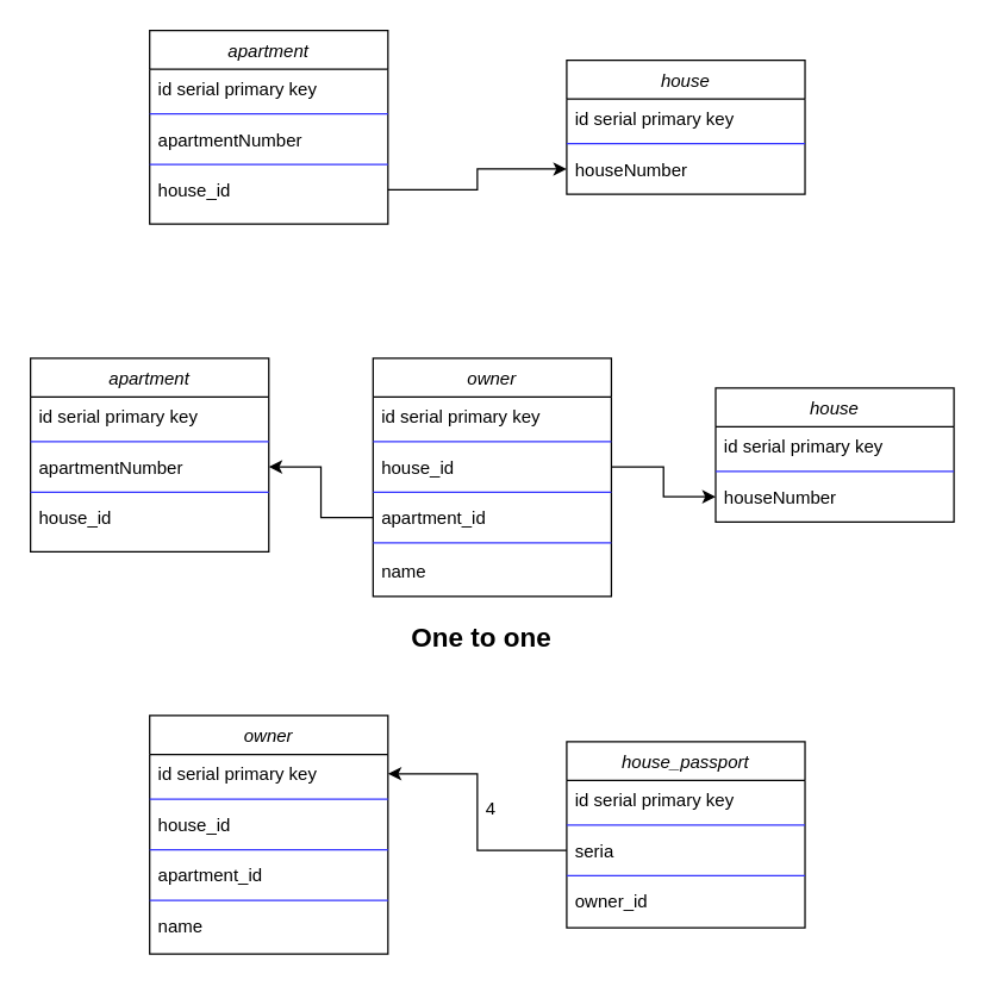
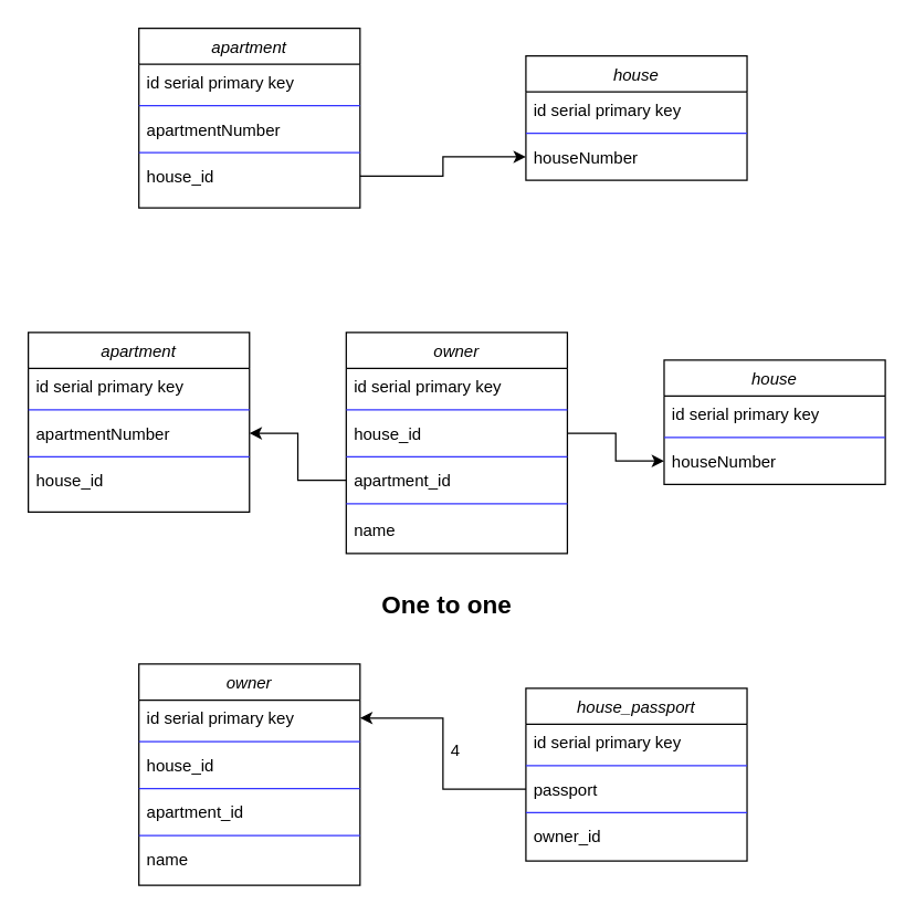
- <mxCell id="23" value="One to one&#10;" style="text;align=left;verticalAlign=top;spacingLeft=4;spacingRight=4;overflow=hidden;rotatable=0;points=[[0,0.5],[1,0.5]];portConstraint=eastwest;rounded=0;shadow=0;html=0;fontSize=18;fontStyle=1" vertex="1" parent="1"><mxGeometry x="270" y="410" width="160" height="26" as="geometry" /></mxCell>
+ <mxCell id="23" value="One to one&#10;" style="text;align=left;verticalAlign=top;spacingLeft=4;spacingRight=4;overflow=hidden;rotatable=0;points=[[0,0.5],[1,0.5]];portConstraint=eastwest;rounded=0;shadow=0;html=0;fontSize=18;fontStyle=1" vertex="1" parent="1"><mxGeometry x="270" y="420" width="160" height="26" as="geometry" /></mxCell>
- <mxCell id="20" value="seria" style="text;align=left;verticalAlign=top;spacingLeft=4;spacingRight=4;overflow=hidden;rotatable=0;points=[[0,0.5],[1,0.5]];portConstraint=eastwest;" vertex="1" parent="17"><mxGeometry y="60" width="160" height="26" as="geometry" /></mxCell>
+ <mxCell id="20" value="passport" style="text;align=left;verticalAlign=top;spacingLeft=4;spacingRight=4;overflow=hidden;rotatable=0;points=[[0,0.5],[1,0.5]];portConstraint=eastwest;" vertex="1" parent="17"><mxGeometry y="60" width="160" height="26" as="geometry" /></mxCell>
